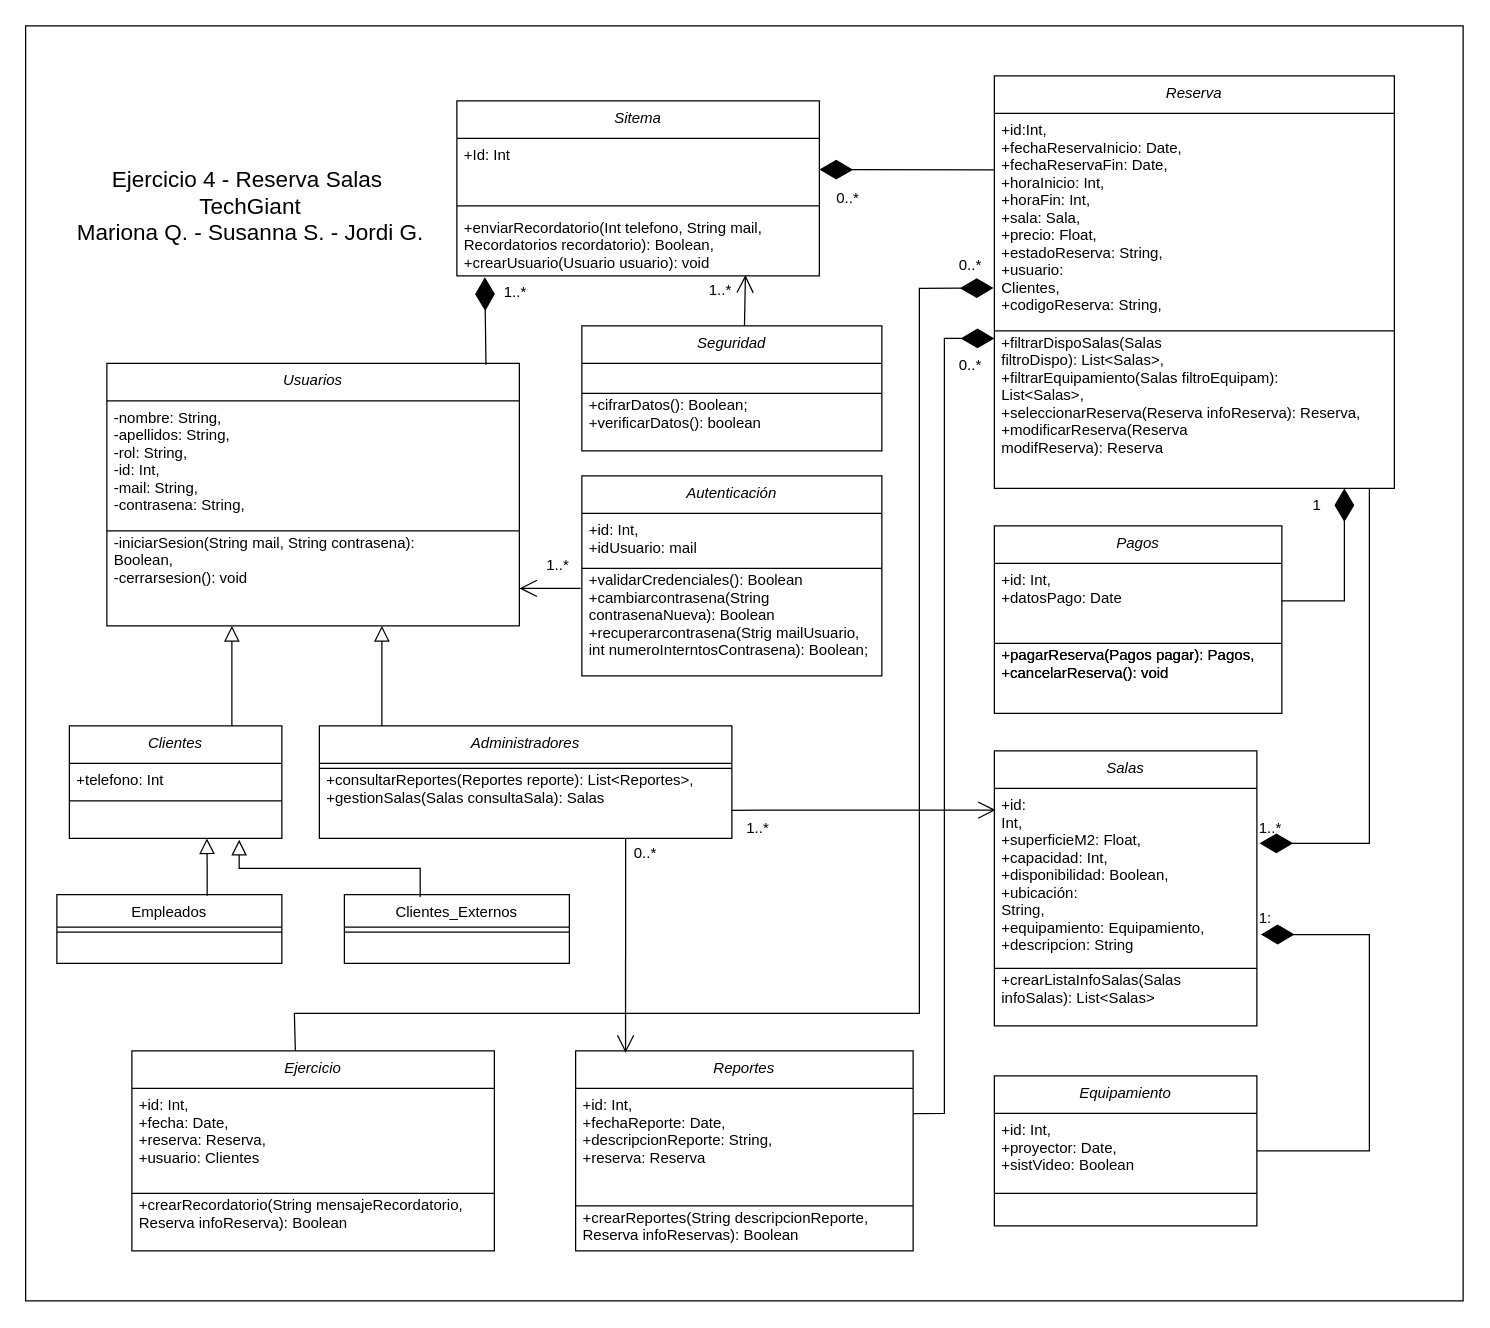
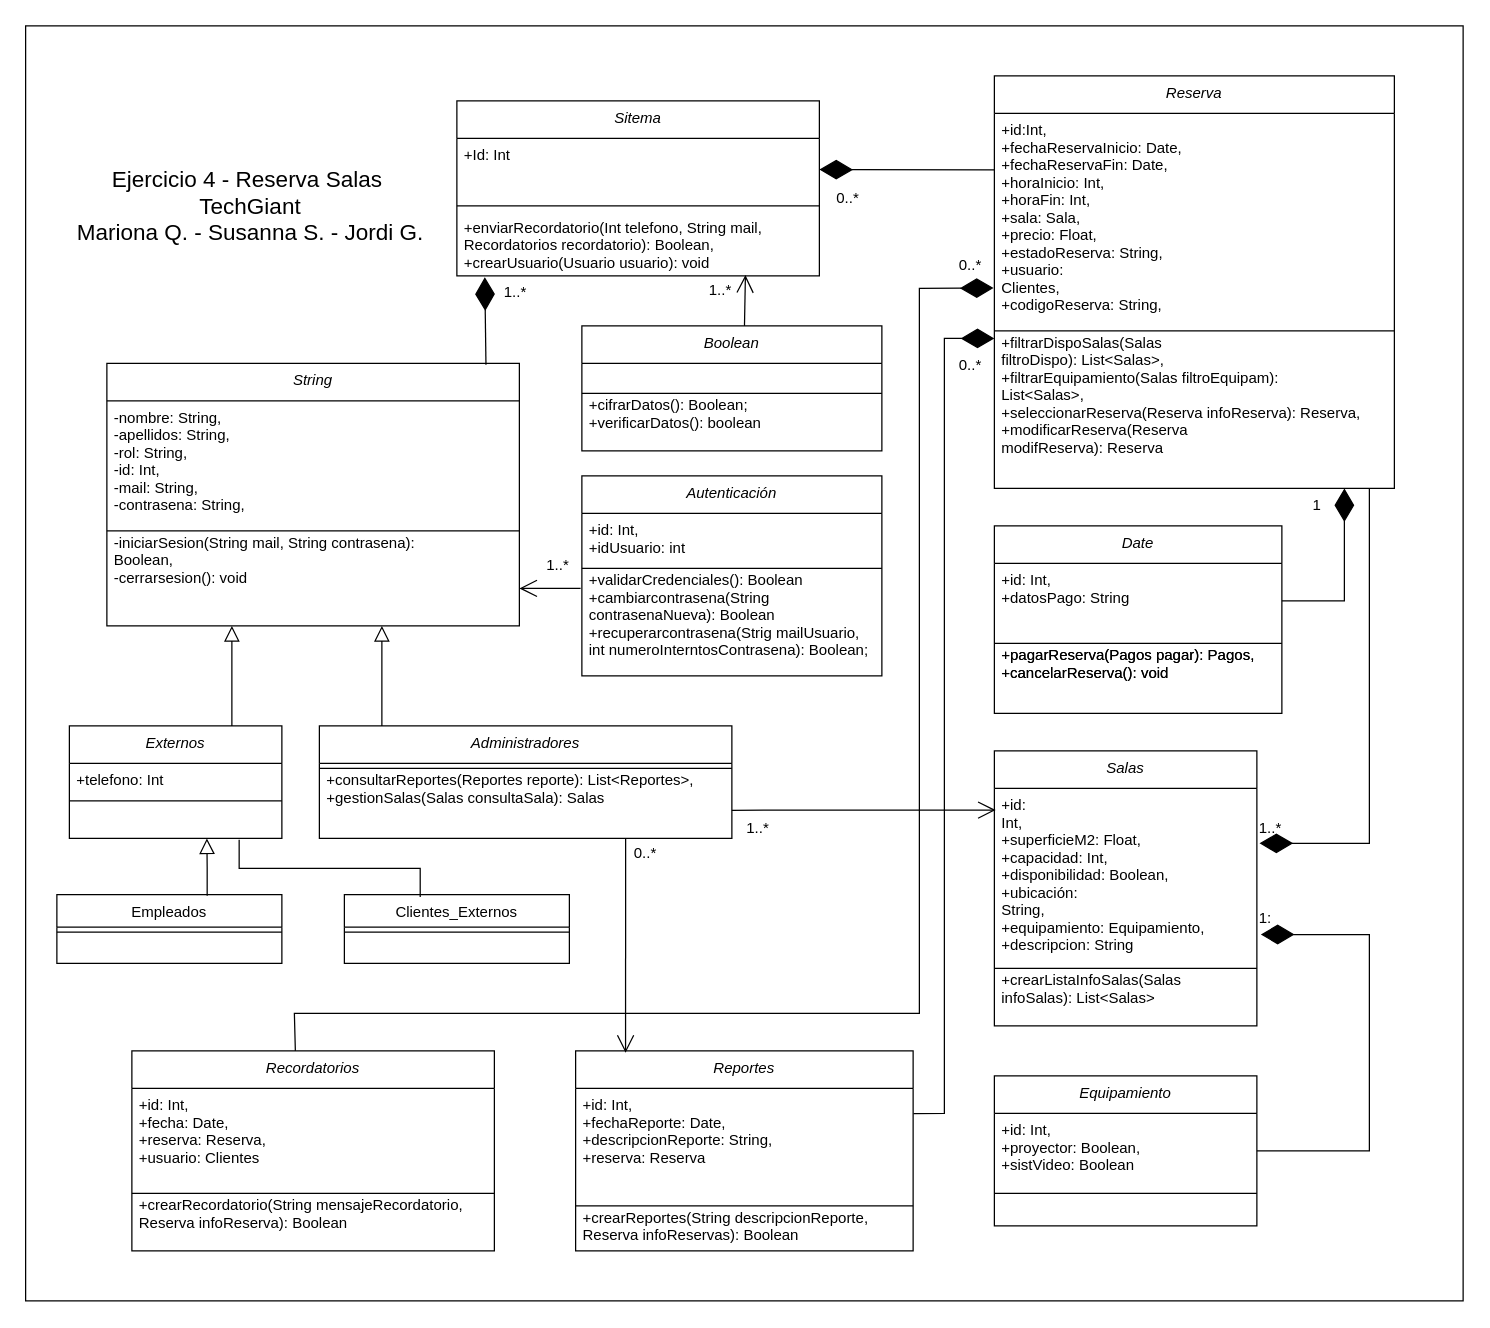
- <mxCell id="70" value="Seguridad" style="swimlane;fontStyle=2;align=center;verticalAlign=top;childLayout=stackLayout;horizontal=1;startSize=30;horizontalStack=0;resizeParent=1;resizeLast=0;collapsible=1;marginBottom=0;rounded=0;shadow=0;strokeWidth=1;" vertex="1" parent="1"><mxGeometry x="465" y="260" width="240" height="100" as="geometry"><mxRectangle x="230" y="140" width="160" height="26" as="alternateBounds" /></mxGeometry></mxCell>
+ <mxCell id="70" value="Boolean" style="swimlane;fontStyle=2;align=center;verticalAlign=top;childLayout=stackLayout;horizontal=1;startSize=30;horizontalStack=0;resizeParent=1;resizeLast=0;collapsible=1;marginBottom=0;rounded=0;shadow=0;strokeWidth=1;" vertex="1" parent="1"><mxGeometry x="465" y="260" width="240" height="100" as="geometry"><mxRectangle x="230" y="140" width="160" height="26" as="alternateBounds" /></mxGeometry></mxCell>
- <mxCell id="3" value="Usuarios" style="swimlane;fontStyle=2;align=center;verticalAlign=top;childLayout=stackLayout;horizontal=1;startSize=30;horizontalStack=0;resizeParent=1;resizeLast=0;collapsible=1;marginBottom=0;rounded=0;shadow=0;strokeWidth=1;" vertex="1" parent="1"><mxGeometry x="85" y="290" width="330" height="210" as="geometry"><mxRectangle x="230" y="140" width="160" height="26" as="alternateBounds" /></mxGeometry></mxCell>
+ <mxCell id="3" value="String" style="swimlane;fontStyle=2;align=center;verticalAlign=top;childLayout=stackLayout;horizontal=1;startSize=30;horizontalStack=0;resizeParent=1;resizeLast=0;collapsible=1;marginBottom=0;rounded=0;shadow=0;strokeWidth=1;" vertex="1" parent="1"><mxGeometry x="85" y="290" width="330" height="210" as="geometry"><mxRectangle x="230" y="140" width="160" height="26" as="alternateBounds" /></mxGeometry></mxCell>
- <mxCell id="65" value="+id: Int, &#10;+idUsuario: mail &#10;" style="text;align=left;verticalAlign=top;spacingLeft=4;spacingRight=4;overflow=hidden;rotatable=0;points=[[0,0.5],[1,0.5]];portConstraint=eastwest;" vertex="1" parent="64"><mxGeometry y="30" width="240" height="40" as="geometry" /></mxCell>
+ <mxCell id="65" value="+id: Int, &#10;+idUsuario: int &#10;" style="text;align=left;verticalAlign=top;spacingLeft=4;spacingRight=4;overflow=hidden;rotatable=0;points=[[0,0.5],[1,0.5]];portConstraint=eastwest;" vertex="1" parent="64"><mxGeometry y="30" width="240" height="40" as="geometry" /></mxCell>
- <mxCell id="24" value="Pagos" style="swimlane;fontStyle=2;align=center;verticalAlign=top;childLayout=stackLayout;horizontal=1;startSize=30;horizontalStack=0;resizeParent=1;resizeLast=0;collapsible=1;marginBottom=0;rounded=0;shadow=0;strokeWidth=1;" vertex="1" parent="1"><mxGeometry x="795" y="420" width="230" height="150" as="geometry"><mxRectangle x="230" y="140" width="160" height="26" as="alternateBounds" /></mxGeometry></mxCell>
+ <mxCell id="24" value="Date" style="swimlane;fontStyle=2;align=center;verticalAlign=top;childLayout=stackLayout;horizontal=1;startSize=30;horizontalStack=0;resizeParent=1;resizeLast=0;collapsible=1;marginBottom=0;rounded=0;shadow=0;strokeWidth=1;" vertex="1" parent="1"><mxGeometry x="795" y="420" width="230" height="150" as="geometry"><mxRectangle x="230" y="140" width="160" height="26" as="alternateBounds" /></mxGeometry></mxCell>
- <mxCell id="25" value="+id: Int, &#10;+datosPago: Date&#10;" style="text;align=left;verticalAlign=top;spacingLeft=4;spacingRight=4;overflow=hidden;rotatable=0;points=[[0,0.5],[1,0.5]];portConstraint=eastwest;" vertex="1" parent="24"><mxGeometry y="30" width="230" height="60" as="geometry" /></mxCell>
+ <mxCell id="25" value="+id: Int, &#10;+datosPago: String&#10;" style="text;align=left;verticalAlign=top;spacingLeft=4;spacingRight=4;overflow=hidden;rotatable=0;points=[[0,0.5],[1,0.5]];portConstraint=eastwest;" vertex="1" parent="24"><mxGeometry y="30" width="230" height="60" as="geometry" /></mxCell>
- <mxCell id="52" value="Clientes" style="swimlane;fontStyle=2;align=center;verticalAlign=top;childLayout=stackLayout;horizontal=1;startSize=30;horizontalStack=0;resizeParent=1;resizeLast=0;collapsible=1;marginBottom=0;rounded=0;shadow=0;strokeWidth=1;" vertex="1" parent="1"><mxGeometry x="55" y="580" width="170" height="90" as="geometry"><mxRectangle x="230" y="140" width="160" height="26" as="alternateBounds" /></mxGeometry></mxCell>
+ <mxCell id="52" value="Externos" style="swimlane;fontStyle=2;align=center;verticalAlign=top;childLayout=stackLayout;horizontal=1;startSize=30;horizontalStack=0;resizeParent=1;resizeLast=0;collapsible=1;marginBottom=0;rounded=0;shadow=0;strokeWidth=1;" vertex="1" parent="1"><mxGeometry x="55" y="580" width="170" height="90" as="geometry"><mxRectangle x="230" y="140" width="160" height="26" as="alternateBounds" /></mxGeometry></mxCell>
- <mxCell id="79" value="" style="endArrow=block;endSize=10;endFill=0;shadow=0;strokeWidth=1;rounded=0;curved=0;edgeStyle=elbowEdgeStyle;elbow=vertical;entryX=0.799;entryY=1.018;entryDx=0;entryDy=0;entryPerimeter=0;exitX=0.337;exitY=0.035;exitDx=0;exitDy=0;exitPerimeter=0;" edge="1" parent="1" source="18" target="53"><mxGeometry width="160" relative="1" as="geometry"><mxPoint x="175" y="720" as="sourcePoint" /><mxPoint x="175" y="680" as="targetPoint" /><Array as="points" /></mxGeometry></mxCell>
+ <mxCell id="79" value="" style="endArrow=none;endSize=10;endFill=0;shadow=0;strokeWidth=1;rounded=0;curved=0;edgeStyle=elbowEdgeStyle;elbow=vertical;entryX=0.799;entryY=1.018;entryDx=0;entryDy=0;entryPerimeter=0;exitX=0.337;exitY=0.035;exitDx=0;exitDy=0;exitPerimeter=0;" edge="1" parent="1" source="18" target="53"><mxGeometry width="160" relative="1" as="geometry"><mxPoint x="175" y="720" as="sourcePoint" /><mxPoint x="175" y="680" as="targetPoint" /><Array as="points" /></mxGeometry></mxCell>
- <mxCell id="40" value="Ejercicio" style="swimlane;fontStyle=2;align=center;verticalAlign=top;childLayout=stackLayout;horizontal=1;startSize=30;horizontalStack=0;resizeParent=1;resizeLast=0;collapsible=1;marginBottom=0;rounded=0;shadow=0;strokeWidth=1;" vertex="1" parent="1"><mxGeometry x="105" y="840" width="290" height="160" as="geometry"><mxRectangle x="230" y="140" width="160" height="26" as="alternateBounds" /></mxGeometry></mxCell>
+ <mxCell id="40" value="Recordatorios" style="swimlane;fontStyle=2;align=center;verticalAlign=top;childLayout=stackLayout;horizontal=1;startSize=30;horizontalStack=0;resizeParent=1;resizeLast=0;collapsible=1;marginBottom=0;rounded=0;shadow=0;strokeWidth=1;" vertex="1" parent="1"><mxGeometry x="105" y="840" width="290" height="160" as="geometry"><mxRectangle x="230" y="140" width="160" height="26" as="alternateBounds" /></mxGeometry></mxCell>
- <mxCell id="34" value="+id: Int, &#10;+proyector: Date, &#10;+sistVideo: Boolean&#10;" style="text;align=left;verticalAlign=top;spacingLeft=4;spacingRight=4;overflow=hidden;rotatable=0;points=[[0,0.5],[1,0.5]];portConstraint=eastwest;" vertex="1" parent="33"><mxGeometry y="30" width="210" height="60" as="geometry" /></mxCell>
+ <mxCell id="34" value="+id: Int, &#10;+proyector: Boolean, &#10;+sistVideo: Boolean&#10;" style="text;align=left;verticalAlign=top;spacingLeft=4;spacingRight=4;overflow=hidden;rotatable=0;points=[[0,0.5],[1,0.5]];portConstraint=eastwest;" vertex="1" parent="33"><mxGeometry y="30" width="210" height="60" as="geometry" /></mxCell>
